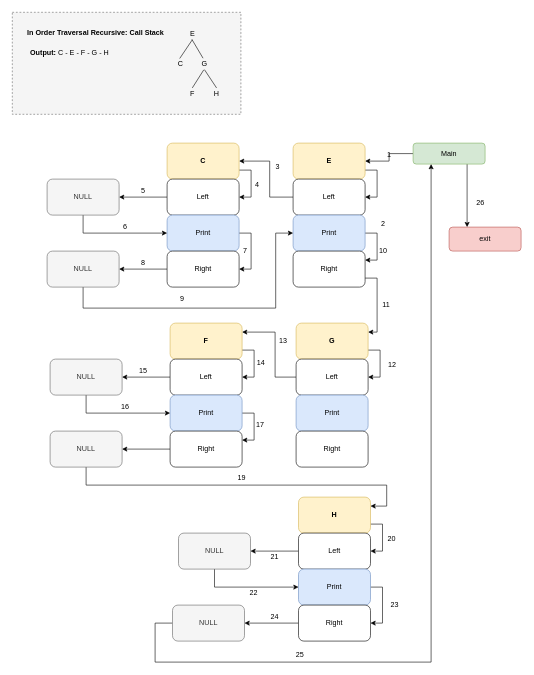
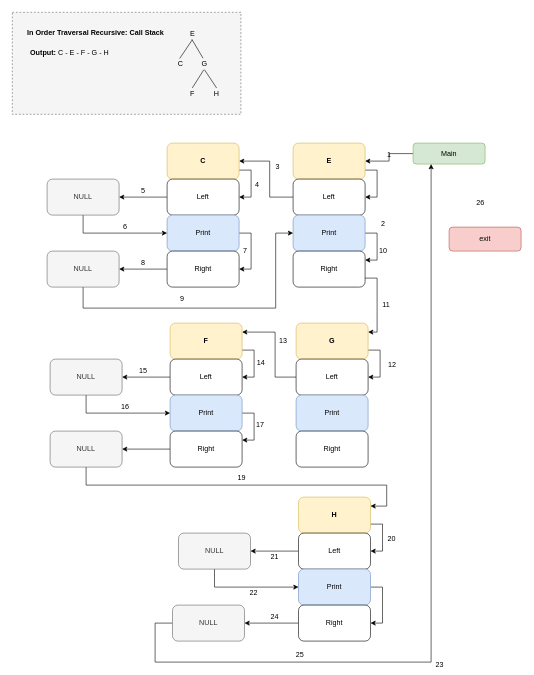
- <mxCell id="4" style="edgeStyle=orthogonalEdgeStyle;rounded=0;orthogonalLoop=1;jettySize=auto;html=1;exitX=0.75;exitY=1;exitDx=0;exitDy=0;entryX=0.25;entryY=0;entryDx=0;entryDy=0;" edge="1" parent="1" source="5" target="81"><mxGeometry relative="1" as="geometry"><mxPoint x="777.667" y="368" as="targetPoint" /></mxGeometry></mxCell>
- <mxCell id="74" value="23" style="text;html=1;align=center;verticalAlign=middle;resizable=0;points=[];autosize=1;strokeColor=none;" vertex="1" parent="1"><mxGeometry x="642" y="998" width="30" height="20" as="geometry" /></mxCell>
+ <mxCell id="74" value="23" style="text;html=1;align=center;verticalAlign=middle;resizable=0;points=[];autosize=1;strokeColor=none;" vertex="1" parent="1"><mxGeometry x="717" y="1098" width="30" height="20" as="geometry" /></mxCell>
